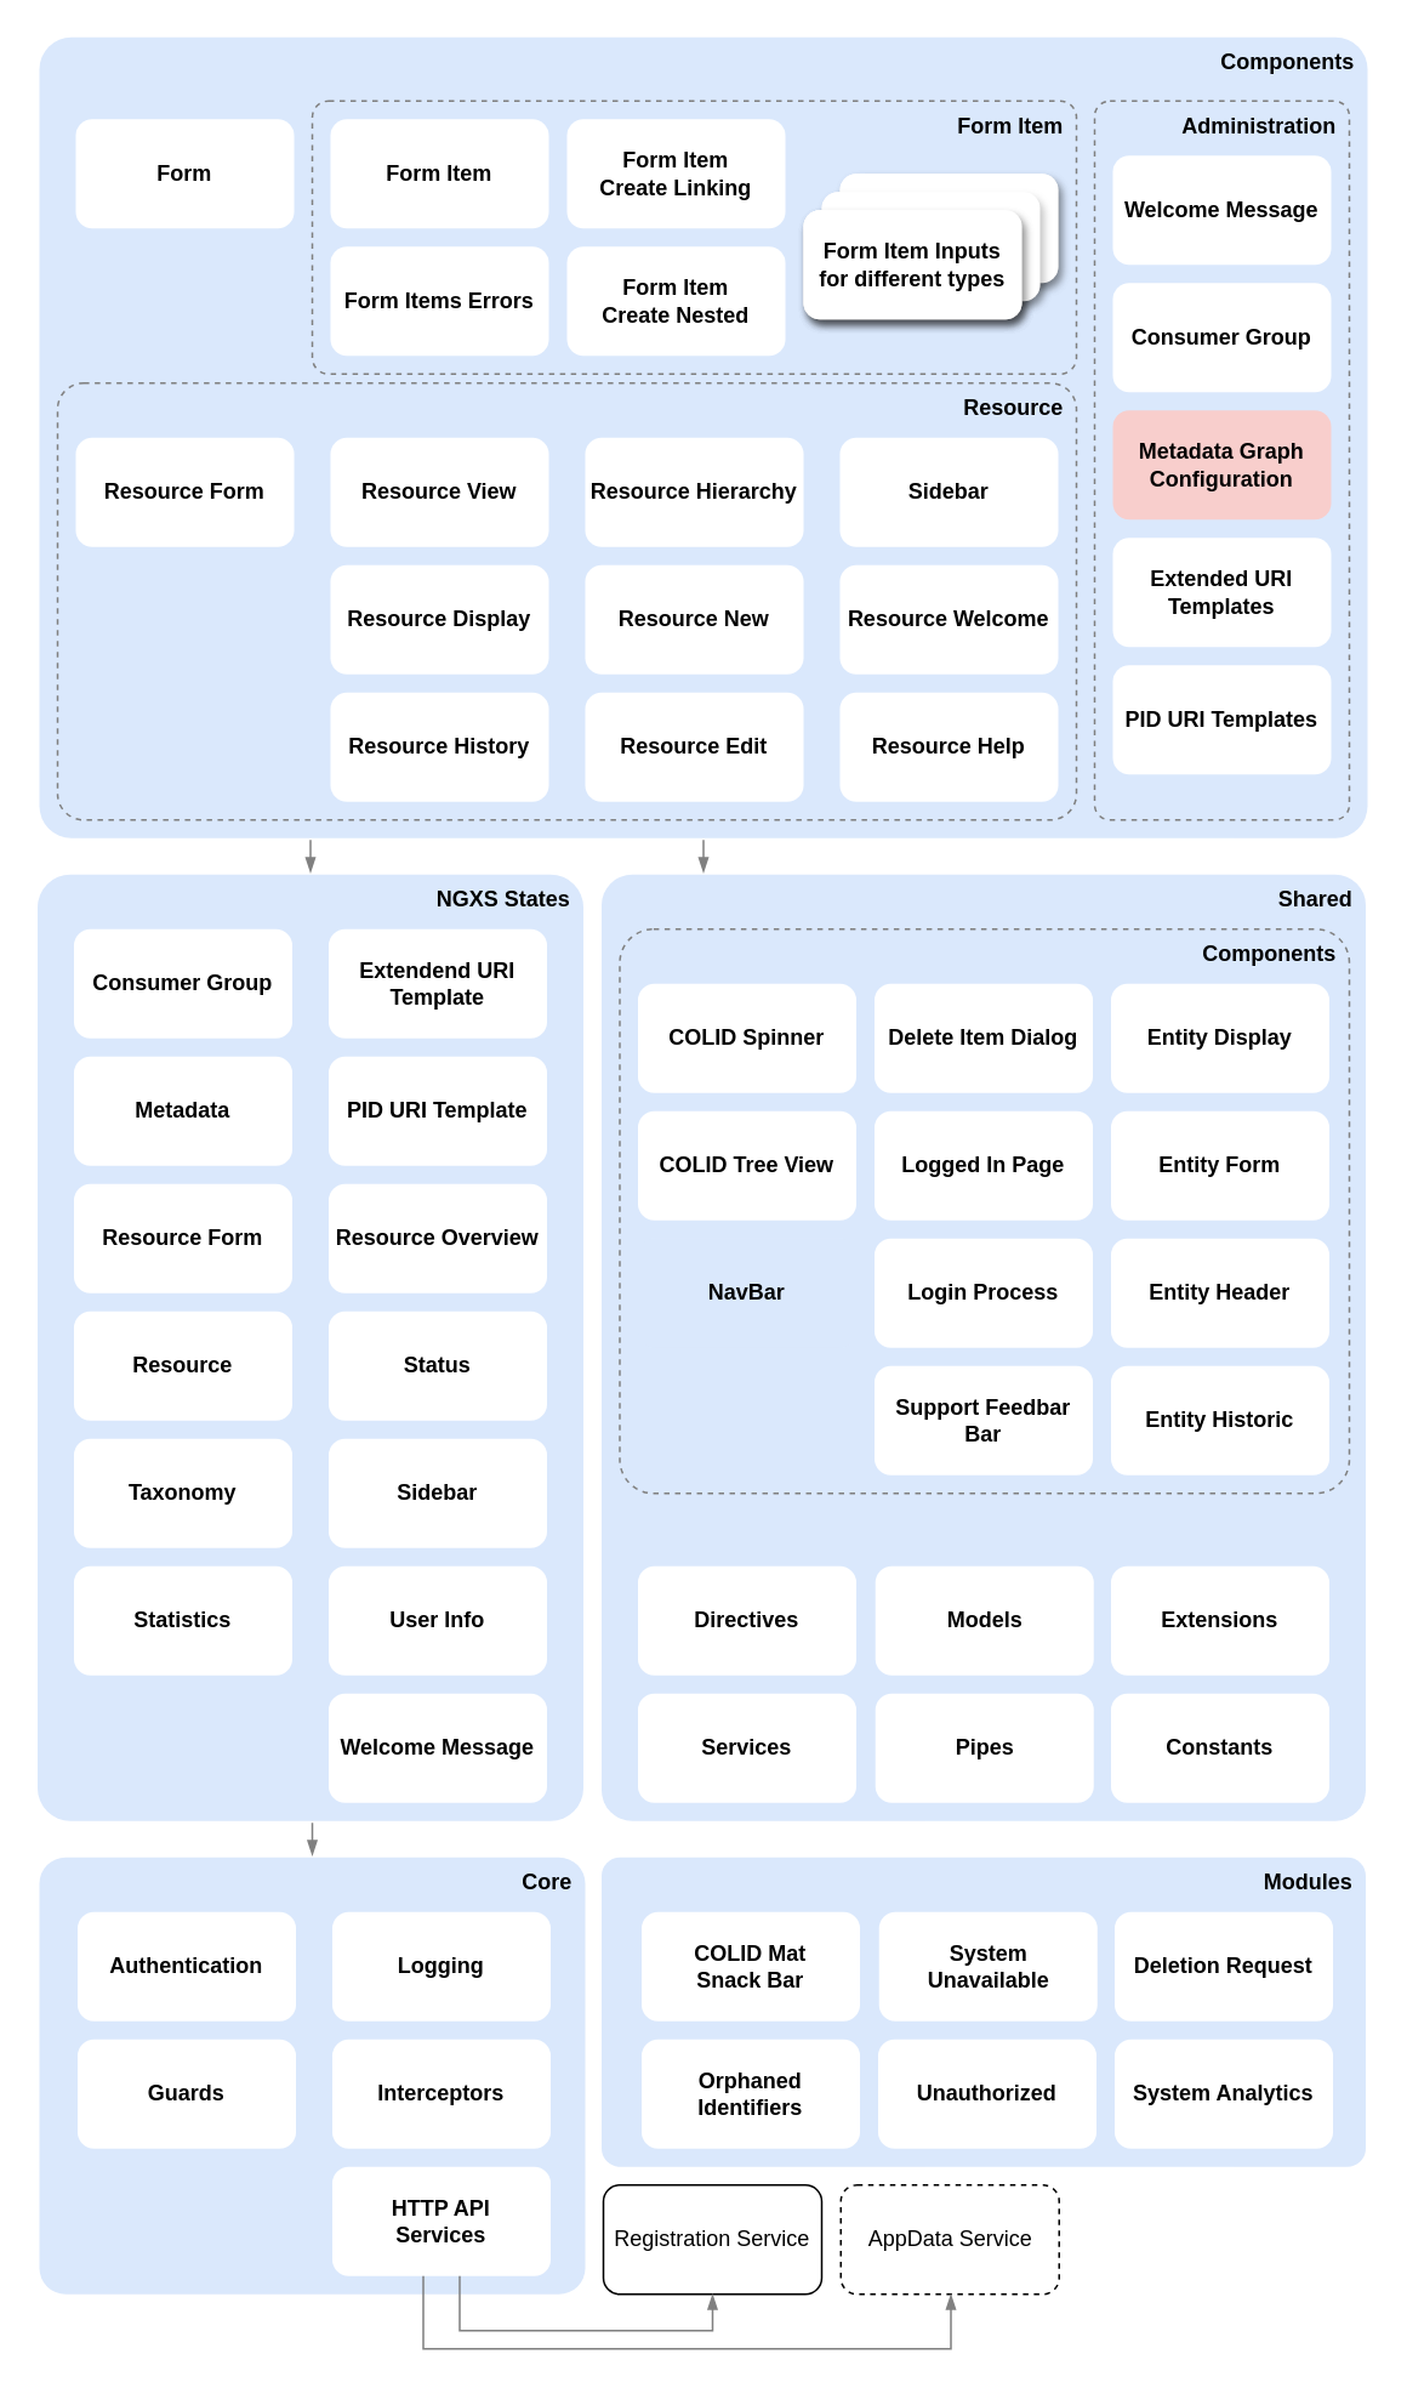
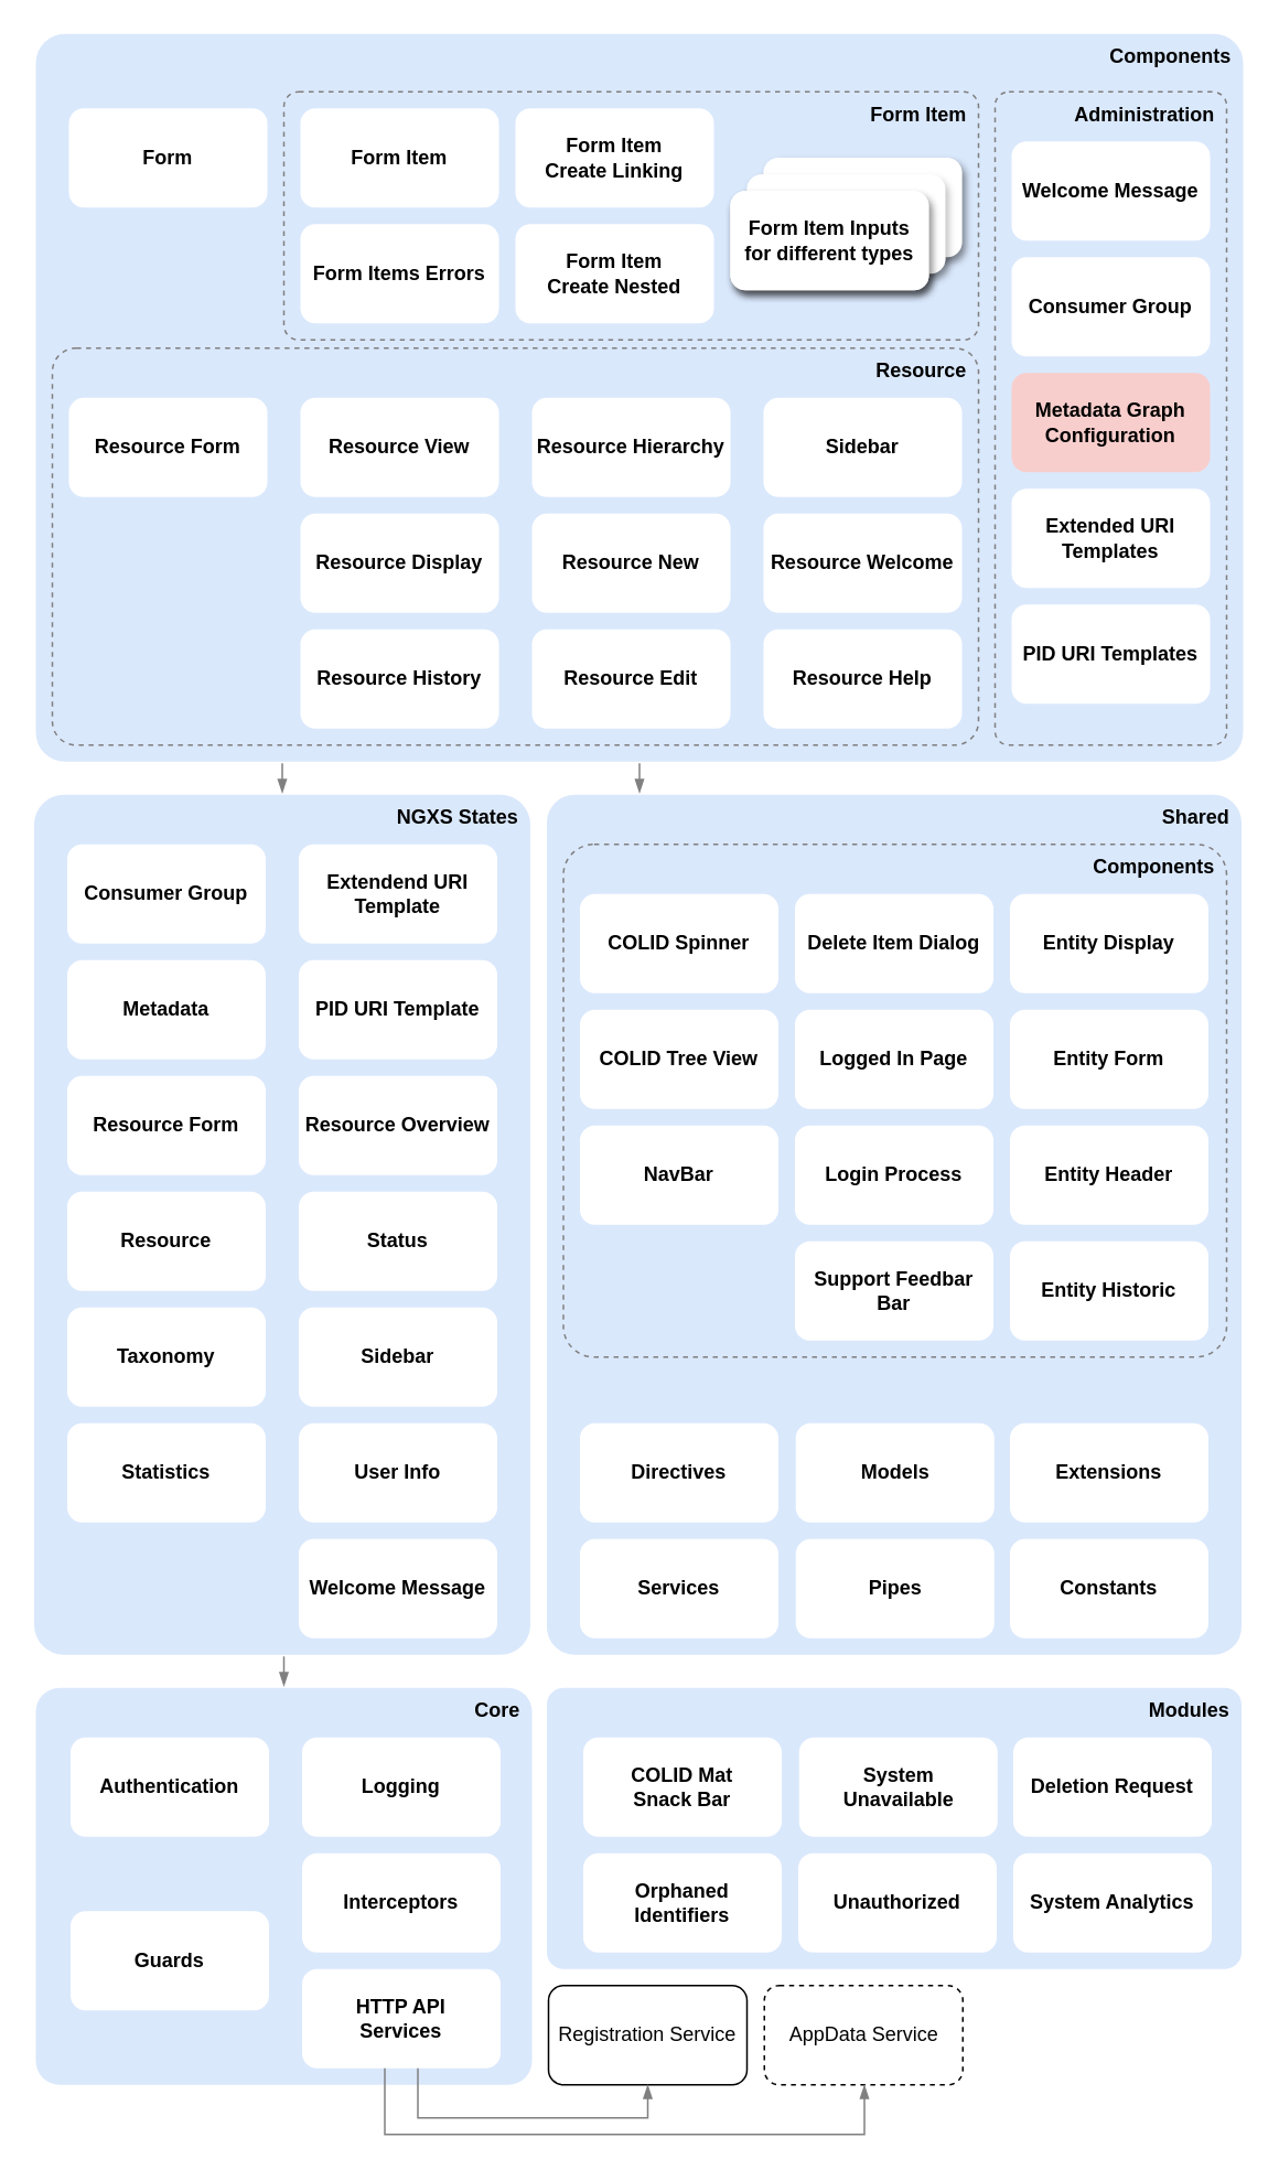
- <mxCell id="25" value="NavBar" style="rounded=1;whiteSpace=wrap;html=1;fontStyle=1;strokeColor=none;fillColor=#dae8fc;" parent="1" vertex="1"><mxGeometry x="350" y="680" width="120" height="60" as="geometry" /></mxCell>
+ <mxCell id="25" value="NavBar" style="rounded=1;whiteSpace=wrap;html=1;fontStyle=1;strokeColor=none;" parent="1" vertex="1"><mxGeometry x="350" y="680" width="120" height="60" as="geometry" /></mxCell>
- <mxCell id="33" value="Guards" style="rounded=1;whiteSpace=wrap;html=1;fontStyle=1;strokeColor=none;" vertex="1" parent="1"><mxGeometry x="42" y="1120" width="120" height="60" as="geometry" /></mxCell>
+ <mxCell id="33" value="Guards" style="rounded=1;whiteSpace=wrap;html=1;fontStyle=1;strokeColor=none;" vertex="1" parent="1"><mxGeometry x="42" y="1155" width="120" height="60" as="geometry" /></mxCell>
